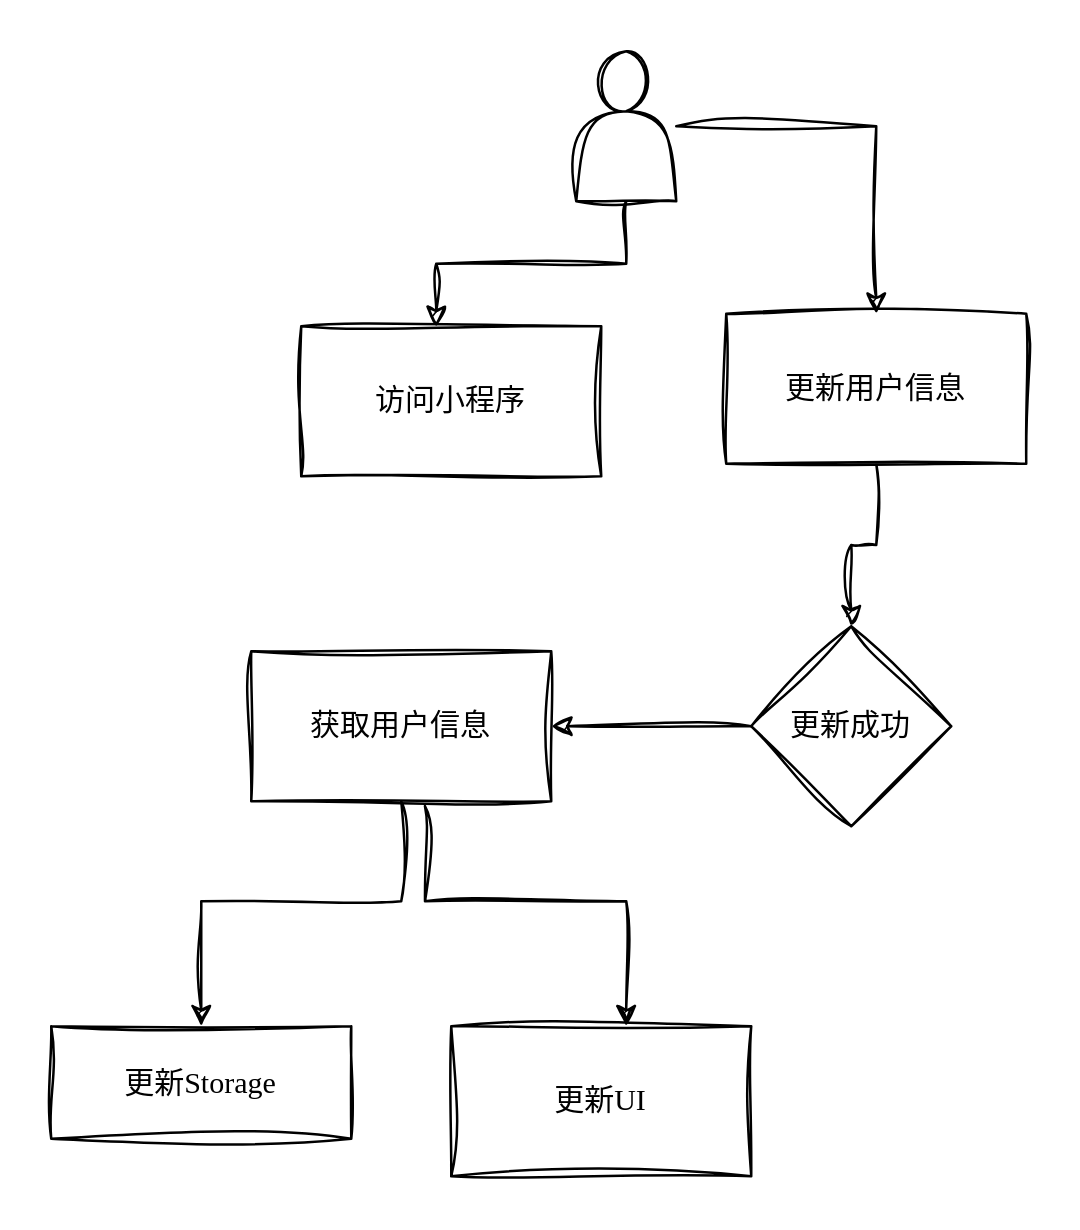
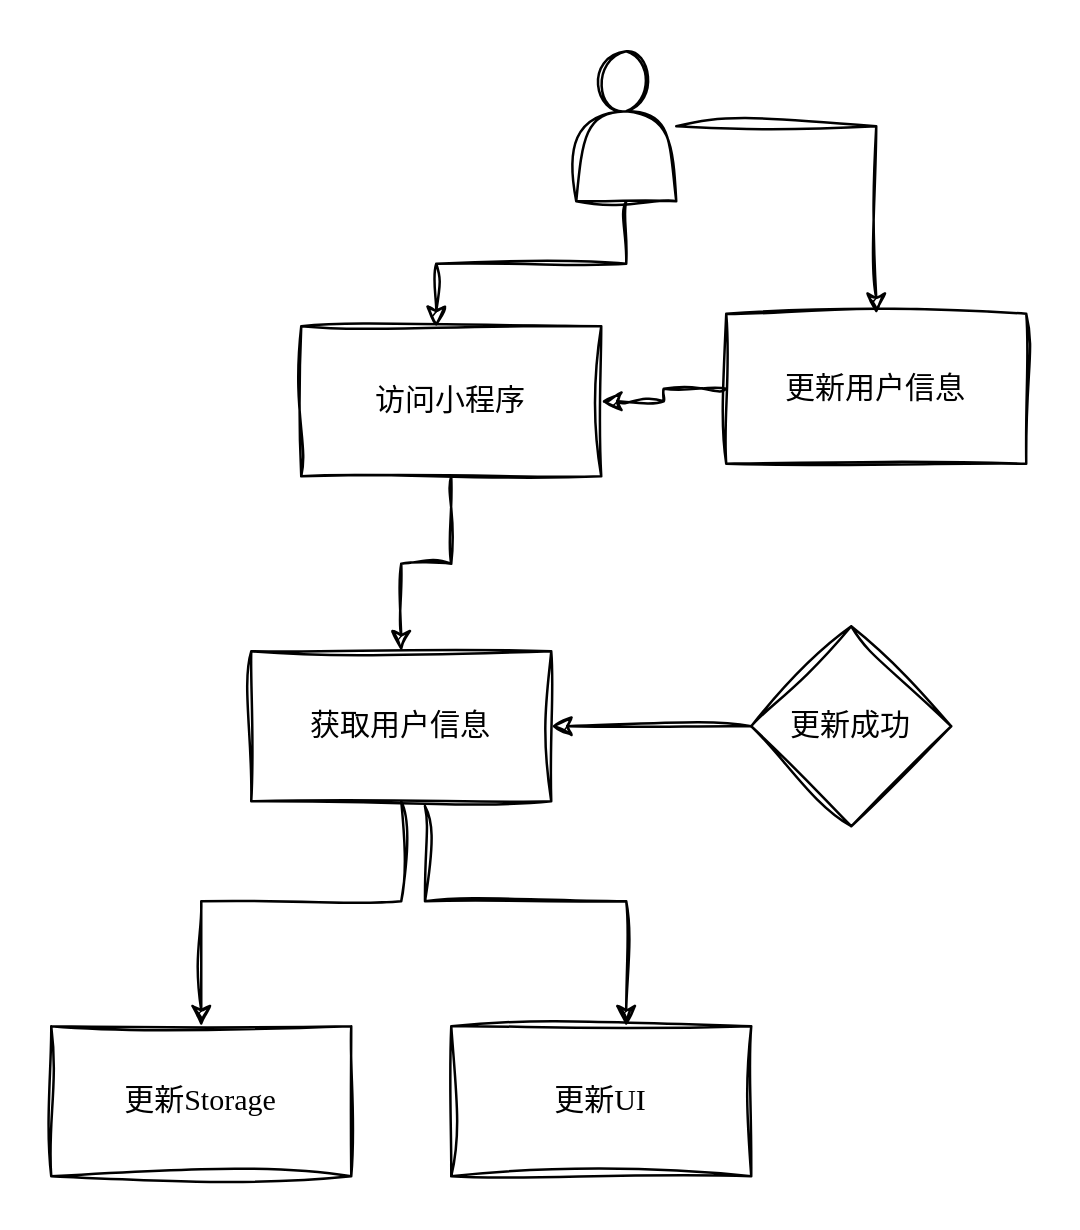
- <mxCell id="6" value="" style="edgeStyle=orthogonalEdgeStyle;rounded=0;sketch=1;hachureGap=4;jiggle=2;curveFitting=1;orthogonalLoop=1;jettySize=auto;html=1;fontFamily=Architects Daughter;fontSource=https%3A%2F%2Ffonts.googleapis.com%2Fcss%3Ffamily%3DArchitects%2BDaughter;" edge="1" parent="1" source="7" target="15"><mxGeometry relative="1" as="geometry" /></mxCell>
+ <mxCell id="6" value="" style="edgeStyle=orthogonalEdgeStyle;rounded=0;sketch=1;hachureGap=4;jiggle=2;curveFitting=1;orthogonalLoop=1;jettySize=auto;html=1;fontFamily=Architects Daughter;fontSource=https%3A%2F%2Ffonts.googleapis.com%2Fcss%3Ffamily%3DArchitects%2BDaughter;" edge="1" parent="1" source="7" target="5"><mxGeometry relative="1" as="geometry" /></mxCell>
+ <mxCell id="4" value="" style="edgeStyle=orthogonalEdgeStyle;rounded=0;sketch=1;hachureGap=4;jiggle=2;curveFitting=1;orthogonalLoop=1;jettySize=auto;html=1;fontFamily=Architects Daughter;fontSource=https%3A%2F%2Ffonts.googleapis.com%2Fcss%3Ffamily%3DArchitects%2BDaughter;" edge="1" parent="1" source="5" target="11"><mxGeometry relative="1" as="geometry" /></mxCell>
- <mxCell id="12" value="更新Storage" style="whiteSpace=wrap;html=1;fontFamily=Architects Daughter;sketch=1;hachureGap=4;jiggle=2;curveFitting=1;fontSource=https%3A%2F%2Ffonts.googleapis.com%2Fcss%3Ffamily%3DArchitects%2BDaughter;" vertex="1" parent="1"><mxGeometry x="20" y="410" width="120" height="45" as="geometry" /></mxCell>
+ <mxCell id="12" value="更新Storage" style="whiteSpace=wrap;html=1;fontFamily=Architects Daughter;sketch=1;hachureGap=4;jiggle=2;curveFitting=1;fontSource=https%3A%2F%2Ffonts.googleapis.com%2Fcss%3Ffamily%3DArchitects%2BDaughter;" vertex="1" parent="1"><mxGeometry x="20" y="410" width="120" height="60" as="geometry" /></mxCell>
